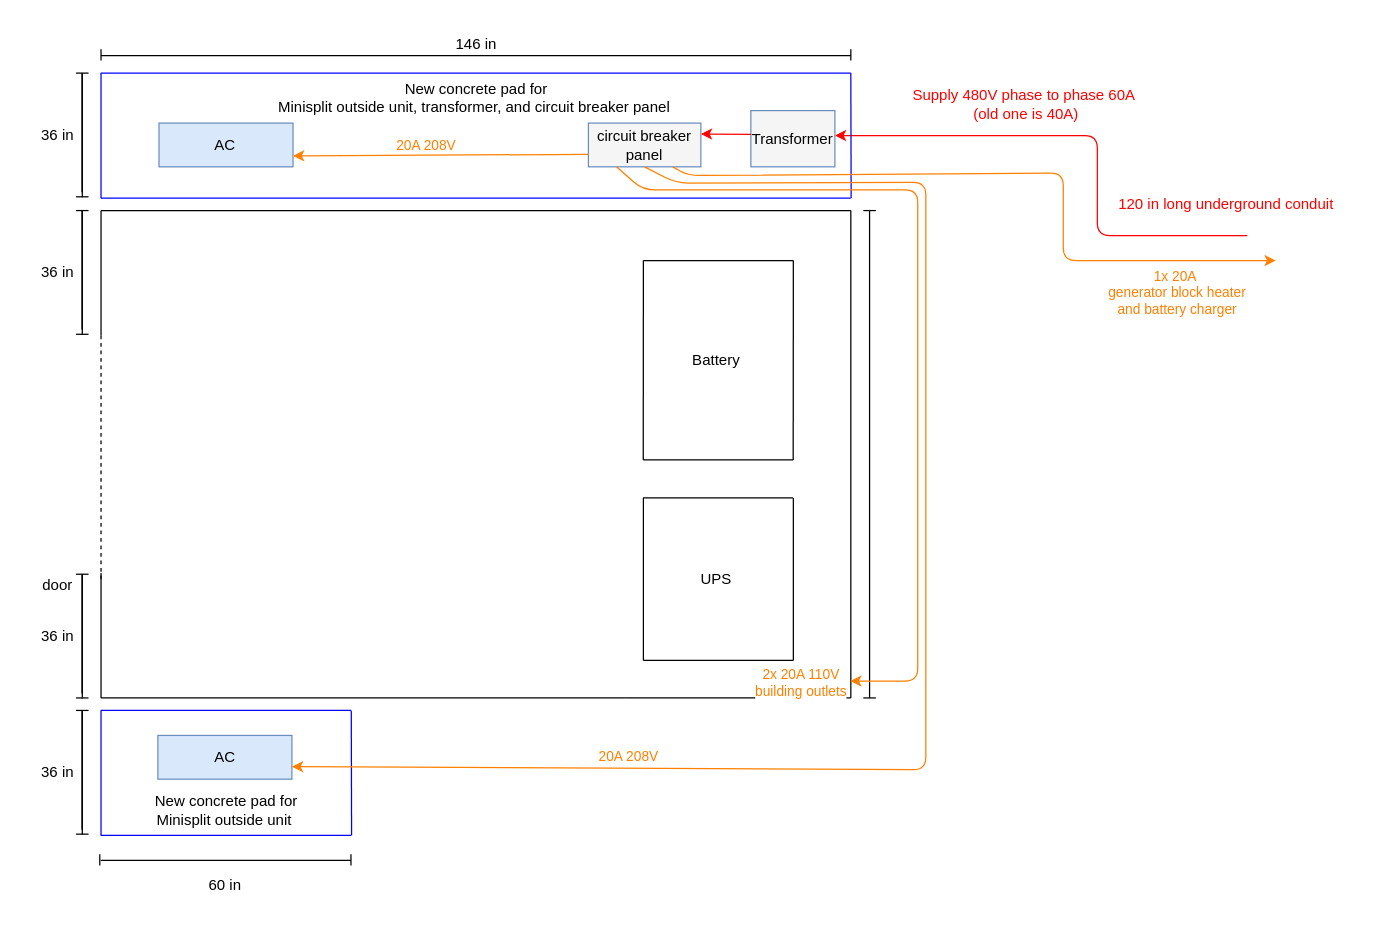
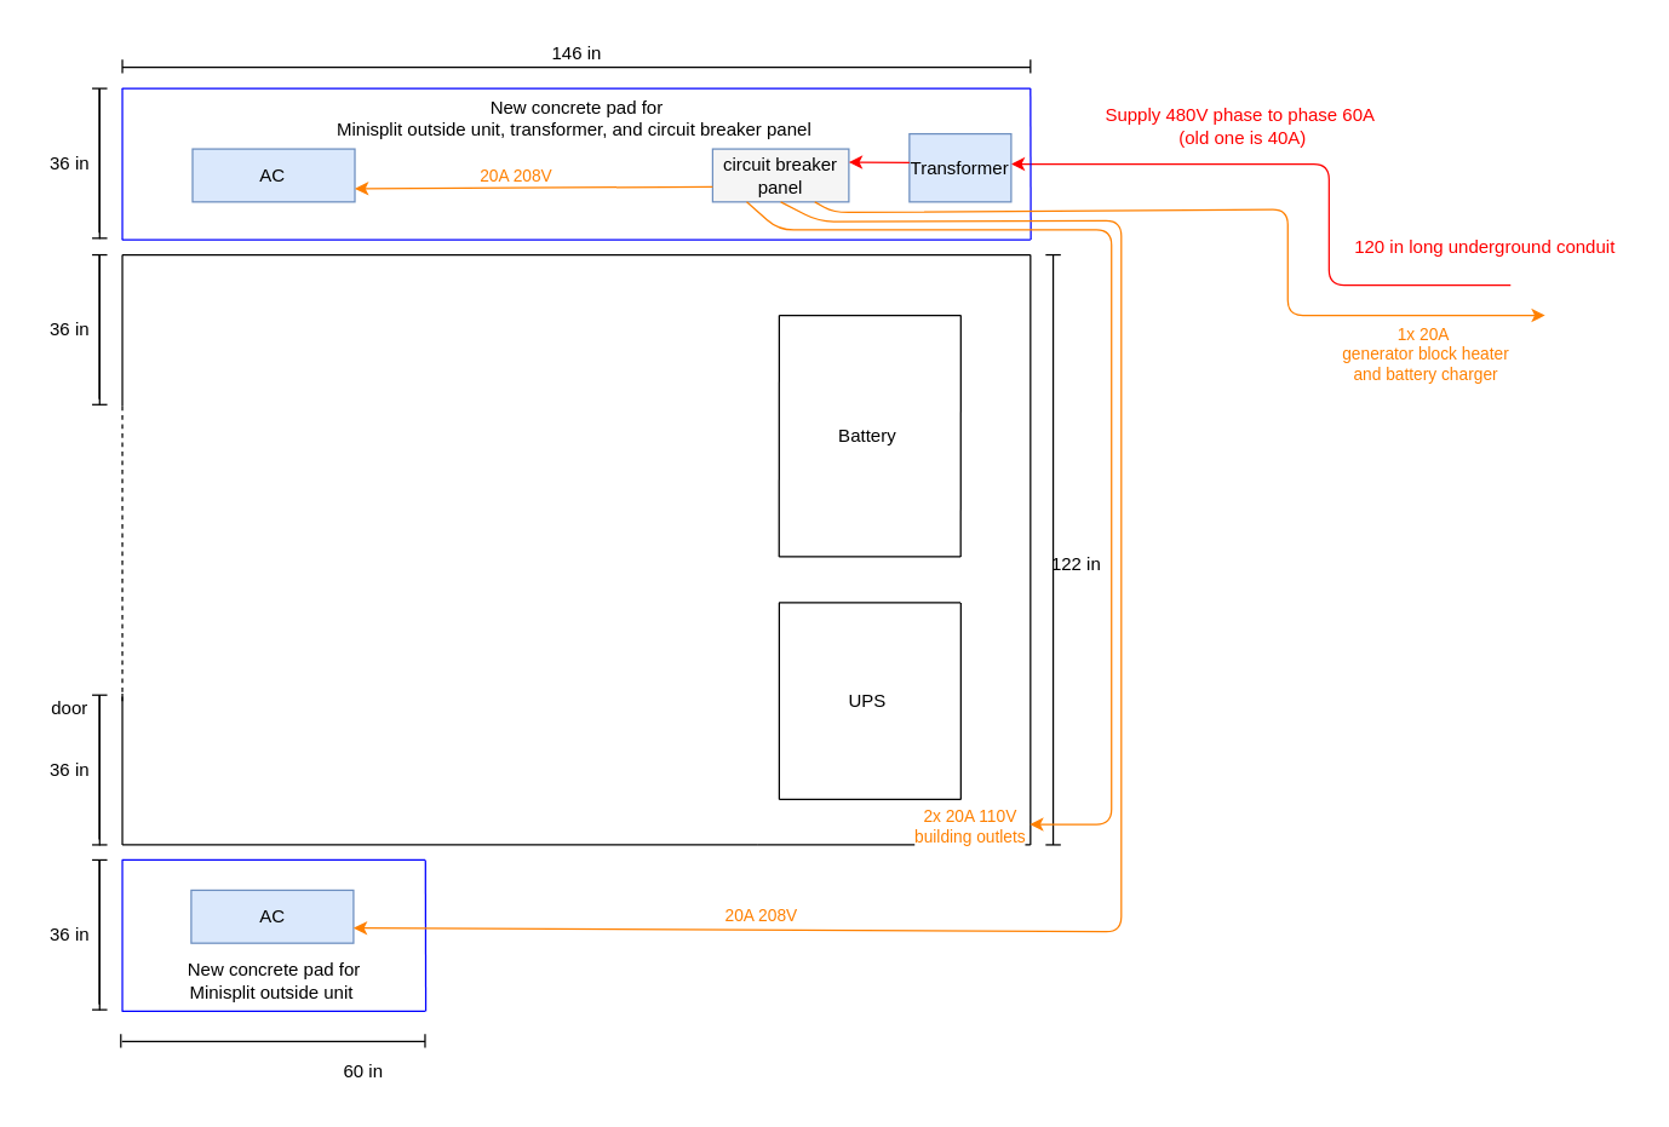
- <mxCell id="70" value="Transformer" style="rounded=0;whiteSpace=wrap;html=1;fillColor=#f5f5f5;strokeColor=#6c8ebf;" parent="1" vertex="1"><mxGeometry x="600" y="88" width="67.25" height="45" as="geometry" /></mxCell>
+ <mxCell id="70" value="Transformer" style="rounded=0;whiteSpace=wrap;html=1;fillColor=#dae8fc;strokeColor=#6c8ebf;" parent="1" vertex="1"><mxGeometry x="600" y="88" width="67.25" height="45" as="geometry" /></mxCell>
+ <mxCell id="11" value="122 in" style="text;html=1;align=center;verticalAlign=middle;resizable=0;points=[];autosize=1;" parent="1" vertex="1"><mxGeometry x="680" y="358" width="60" height="30" as="geometry" /></mxCell>
- <mxCell id="10" value="60 in" style="text;html=1;align=center;verticalAlign=middle;resizable=0;points=[];autosize=1;" parent="1" vertex="1"><mxGeometry x="153.5" y="693" width="50" height="30" as="geometry" /></mxCell>
+ <mxCell id="10" value="60 in" style="text;html=1;align=center;verticalAlign=middle;resizable=0;points=[];autosize=1;" parent="1" vertex="1"><mxGeometry x="213.5" y="693" width="50" height="30" as="geometry" /></mxCell>
